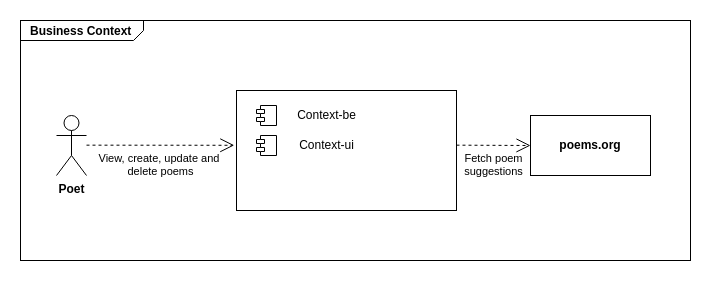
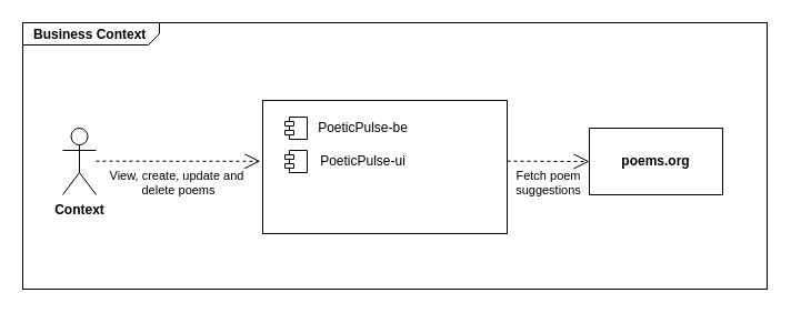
- <mxCell id="9" value="Context-be" style="text;html=1;align=center;verticalAlign=middle;resizable=0;points=[];autosize=1;strokeColor=none;fillColor=none;" vertex="1" parent="2"><mxGeometry x="256" y="80" width="100" height="30" as="geometry" /></mxCell>
+ <mxCell id="9" value="PoeticPulse-be" style="text;html=1;align=center;verticalAlign=middle;resizable=0;points=[];autosize=1;strokeColor=none;fillColor=none;" vertex="1" parent="2"><mxGeometry x="256" y="80" width="100" height="30" as="geometry" /></mxCell>
- <mxCell id="8" value="Context-ui" style="text;html=1;align=center;verticalAlign=middle;resizable=0;points=[];autosize=1;strokeColor=none;fillColor=none;" vertex="1" parent="2"><mxGeometry x="256" y="110" width="100" height="30" as="geometry" /></mxCell>
+ <mxCell id="8" value="PoeticPulse-ui" style="text;html=1;align=center;verticalAlign=middle;resizable=0;points=[];autosize=1;strokeColor=none;fillColor=none;" vertex="1" parent="2"><mxGeometry x="256" y="110" width="100" height="30" as="geometry" /></mxCell>
- <mxCell id="3" value="&lt;b&gt;Poet&lt;/b&gt;" style="shape=umlActor;html=1;verticalLabelPosition=bottom;verticalAlign=top;align=center;" vertex="1" parent="2"><mxGeometry x="36" y="95" width="30" height="60" as="geometry" /></mxCell>
+ <mxCell id="3" value="&lt;b&gt;Context&lt;/b&gt;" style="shape=umlActor;html=1;verticalLabelPosition=bottom;verticalAlign=top;align=center;" vertex="1" parent="2"><mxGeometry x="36" y="95" width="30" height="60" as="geometry" /></mxCell>
